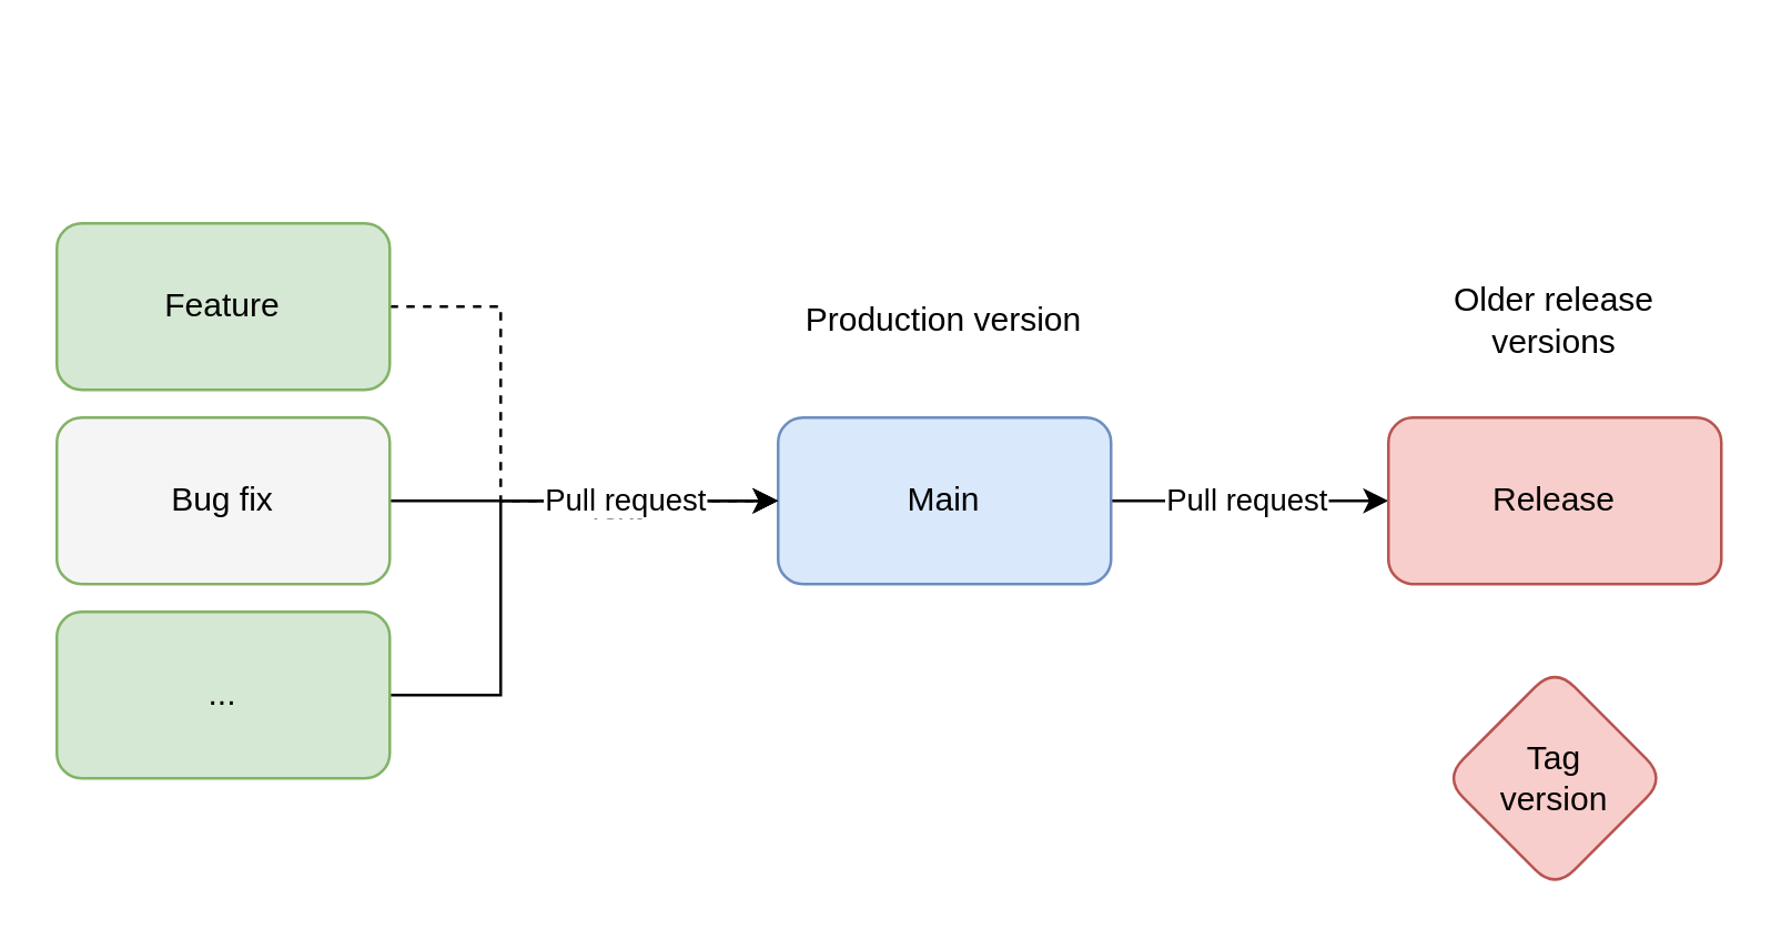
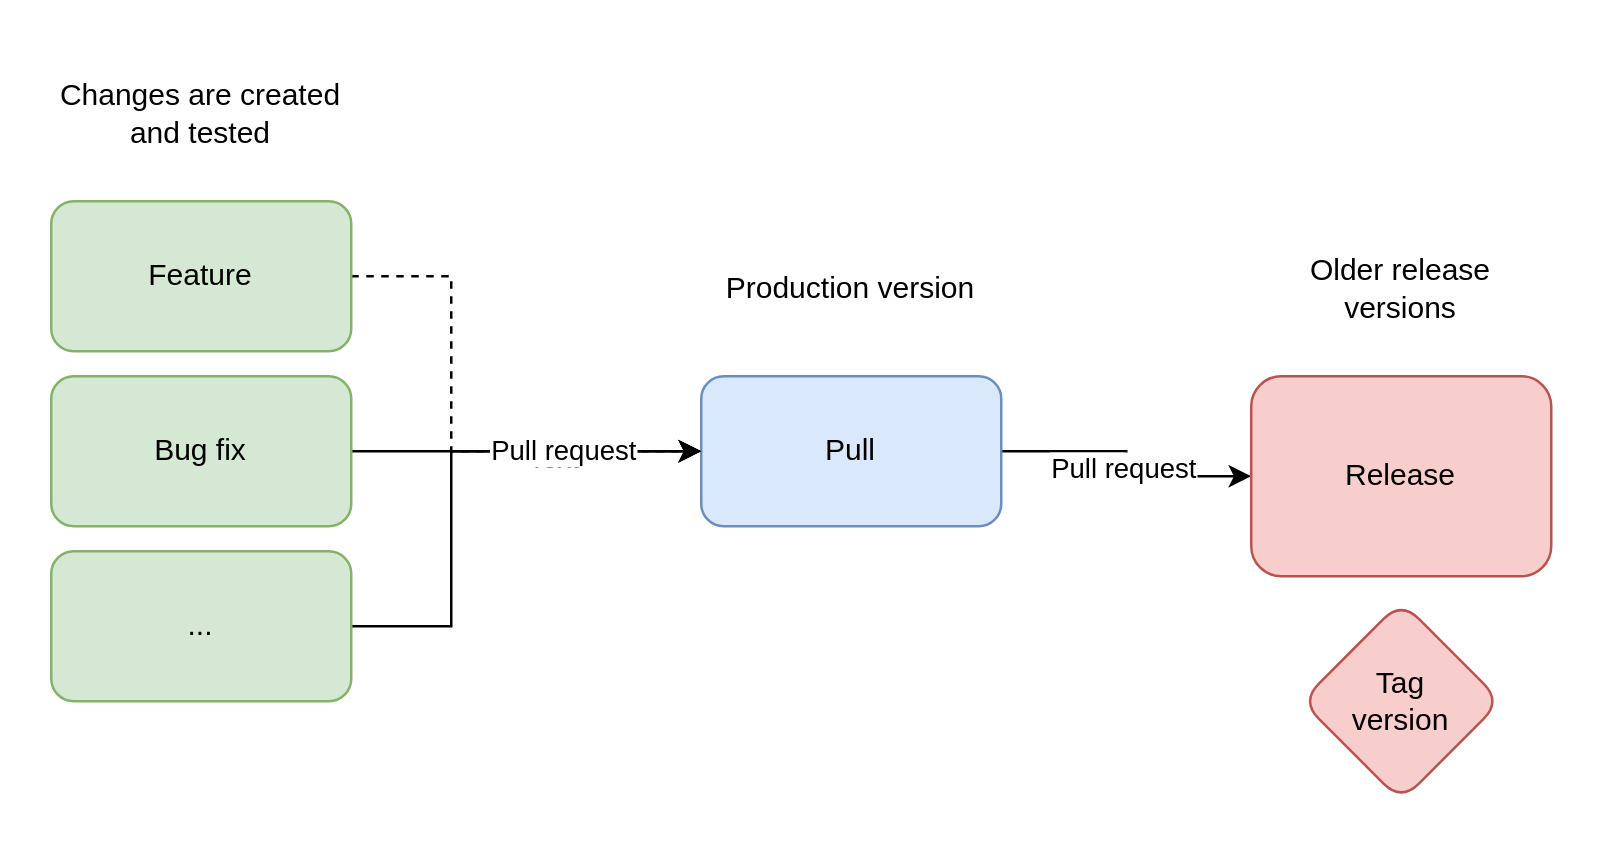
+ <mxCell id="14" value="Changes are created and tested" style="text;html=1;align=center;verticalAlign=middle;whiteSpace=wrap;rounded=0;" vertex="1" parent="1"><mxGeometry x="20" y="20" width="120" height="50" as="geometry" /></mxCell>
- <mxCell id="9" value="Bug fix" style="rounded=1;whiteSpace=wrap;html=1;fillColor=#f5f5f5;strokeColor=#82b366;" vertex="1" parent="1"><mxGeometry x="20" y="150" width="120" height="60" as="geometry" /></mxCell>
+ <mxCell id="9" value="Bug fix" style="rounded=1;whiteSpace=wrap;html=1;fillColor=#d5e8d4;strokeColor=#82b366;" vertex="1" parent="1"><mxGeometry x="20" y="150" width="120" height="60" as="geometry" /></mxCell>
- <mxCell id="4" value="Main" style="rounded=1;whiteSpace=wrap;html=1;fillColor=#dae8fc;strokeColor=#6c8ebf;" vertex="1" parent="1"><mxGeometry x="280" y="150" width="120" height="60" as="geometry" /></mxCell>
+ <mxCell id="4" value="Pull" style="rounded=1;whiteSpace=wrap;html=1;fillColor=#dae8fc;strokeColor=#6c8ebf;" vertex="1" parent="1"><mxGeometry x="280" y="150" width="120" height="60" as="geometry" /></mxCell>
- <mxCell id="5" value="Release" style="rounded=1;whiteSpace=wrap;html=1;fillColor=#f8cecc;strokeColor=#b85450;" vertex="1" parent="1"><mxGeometry x="500" y="150" width="120" height="60" as="geometry" /></mxCell>
+ <mxCell id="5" value="Release" style="rounded=1;whiteSpace=wrap;html=1;fillColor=#f8cecc;strokeColor=#b85450;" vertex="1" parent="1"><mxGeometry x="500" y="150" width="120" height="80" as="geometry" /></mxCell>
